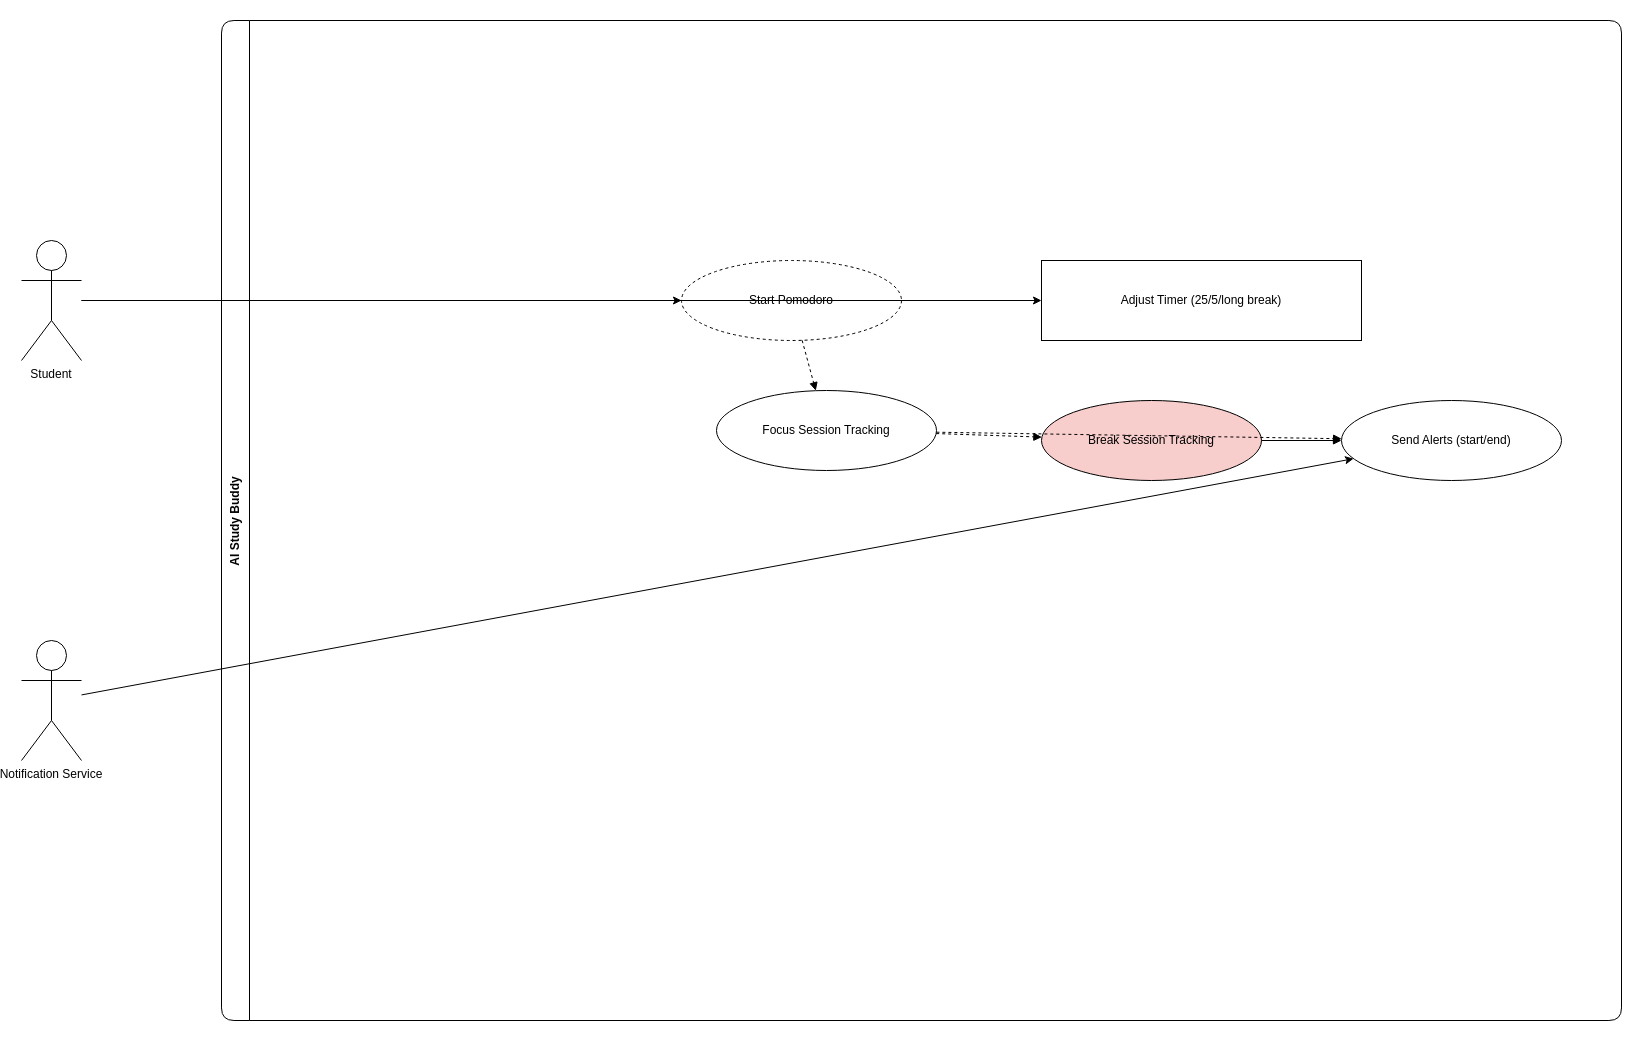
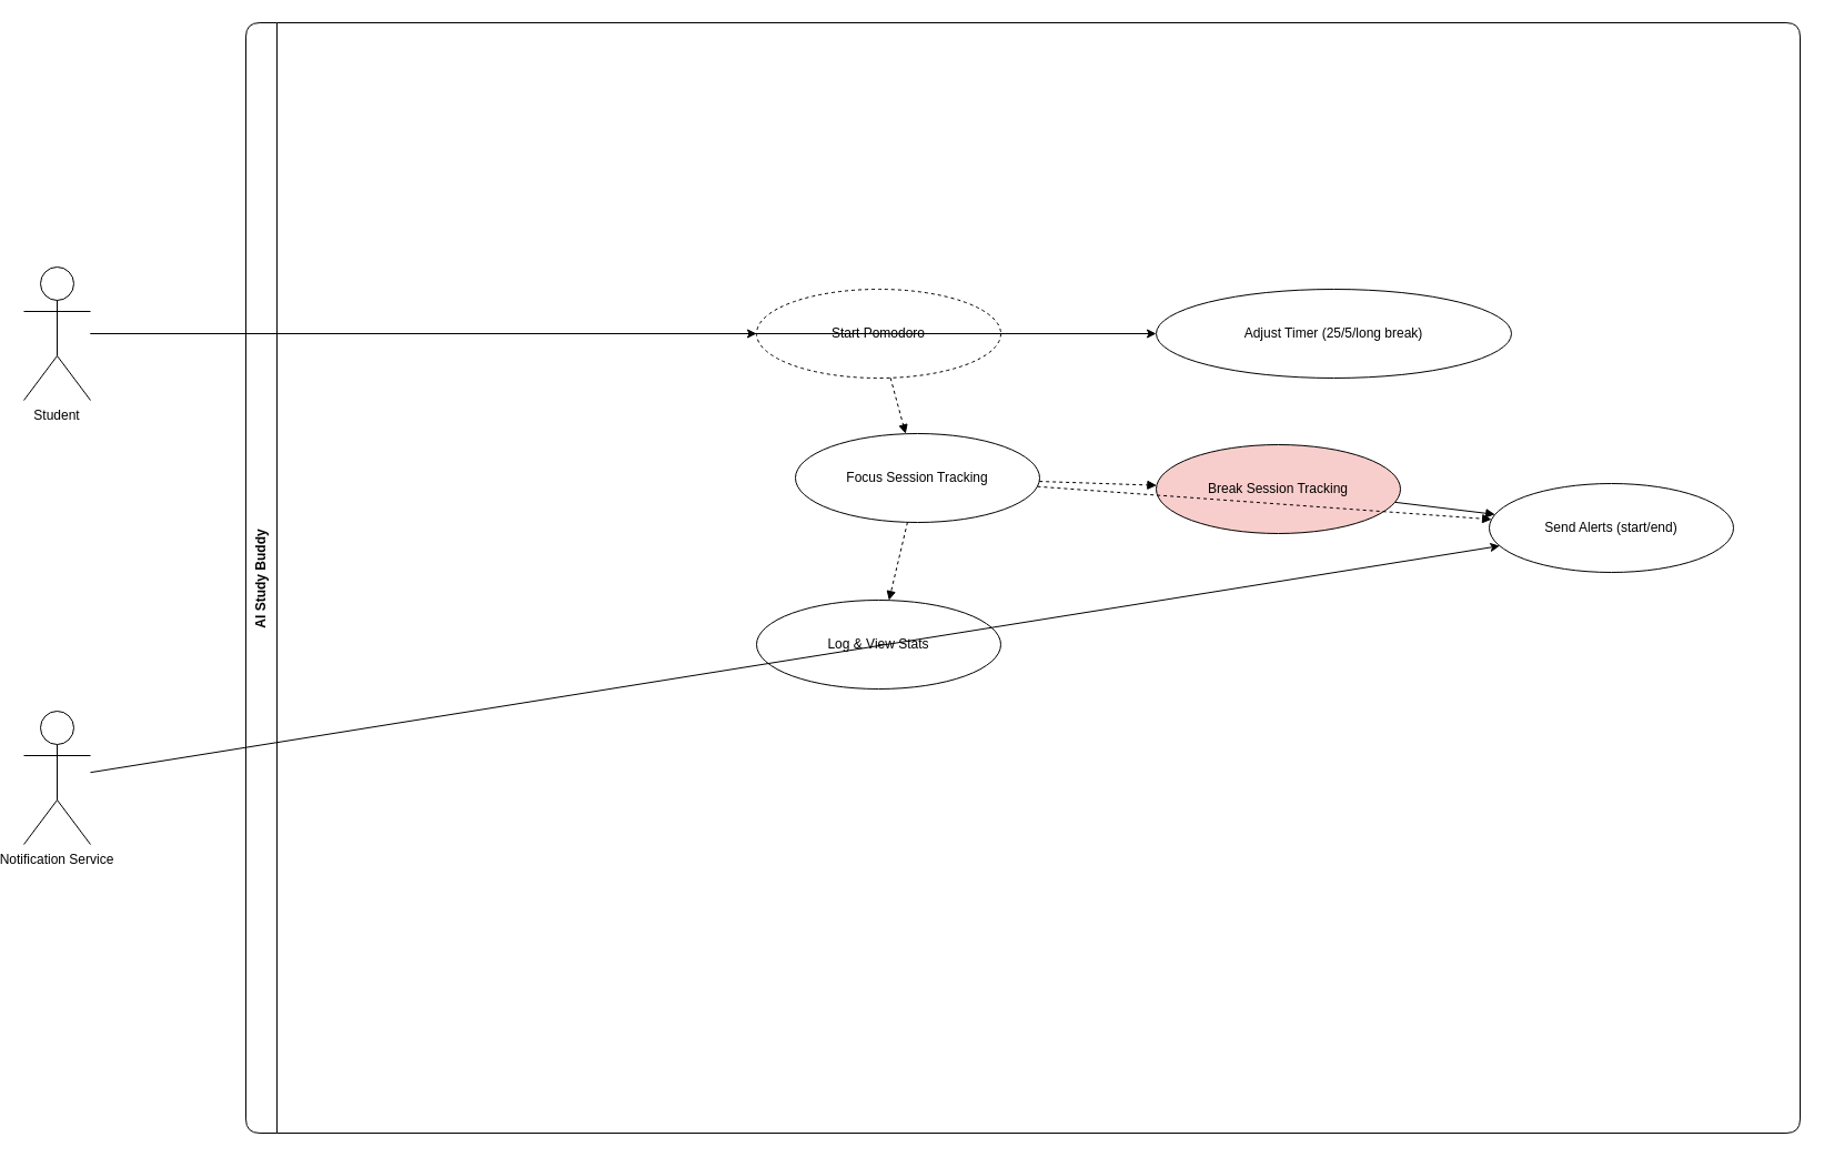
- <mxCell id="6" value="Adjust Timer (25/5/long break)" style="whiteSpace=wrap;html=1;rounded=0;" vertex="1" parent="2"><mxGeometry x="820" y="240" width="320" height="80" as="geometry" /></mxCell>
+ <mxCell id="6" value="Adjust Timer (25/5/long break)" style="ellipse;whiteSpace=wrap;html=1;" vertex="1" parent="2"><mxGeometry x="820" y="240" width="320" height="80" as="geometry" /></mxCell>
- <mxCell id="9" value="Send Alerts (start/end)" style="ellipse;whiteSpace=wrap;html=1;" vertex="1" parent="2"><mxGeometry x="1120" y="380" width="220" height="80" as="geometry" /></mxCell>
+ <mxCell id="9" value="Send Alerts (start/end)" style="ellipse;whiteSpace=wrap;html=1;" vertex="1" parent="2"><mxGeometry x="1120" y="415" width="220" height="80" as="geometry" /></mxCell>
+ <mxCell id="17" value="" style="endArrow=block;dashed=1;" edge="1" parent="1" source="7" target="10"><mxGeometry relative="1" as="geometry" /></mxCell>
+ <mxCell id="10" value="Log &amp; View Stats" style="ellipse;whiteSpace=wrap;html=1;" vertex="1" parent="2"><mxGeometry x="460" y="520" width="220" height="80" as="geometry" /></mxCell>
